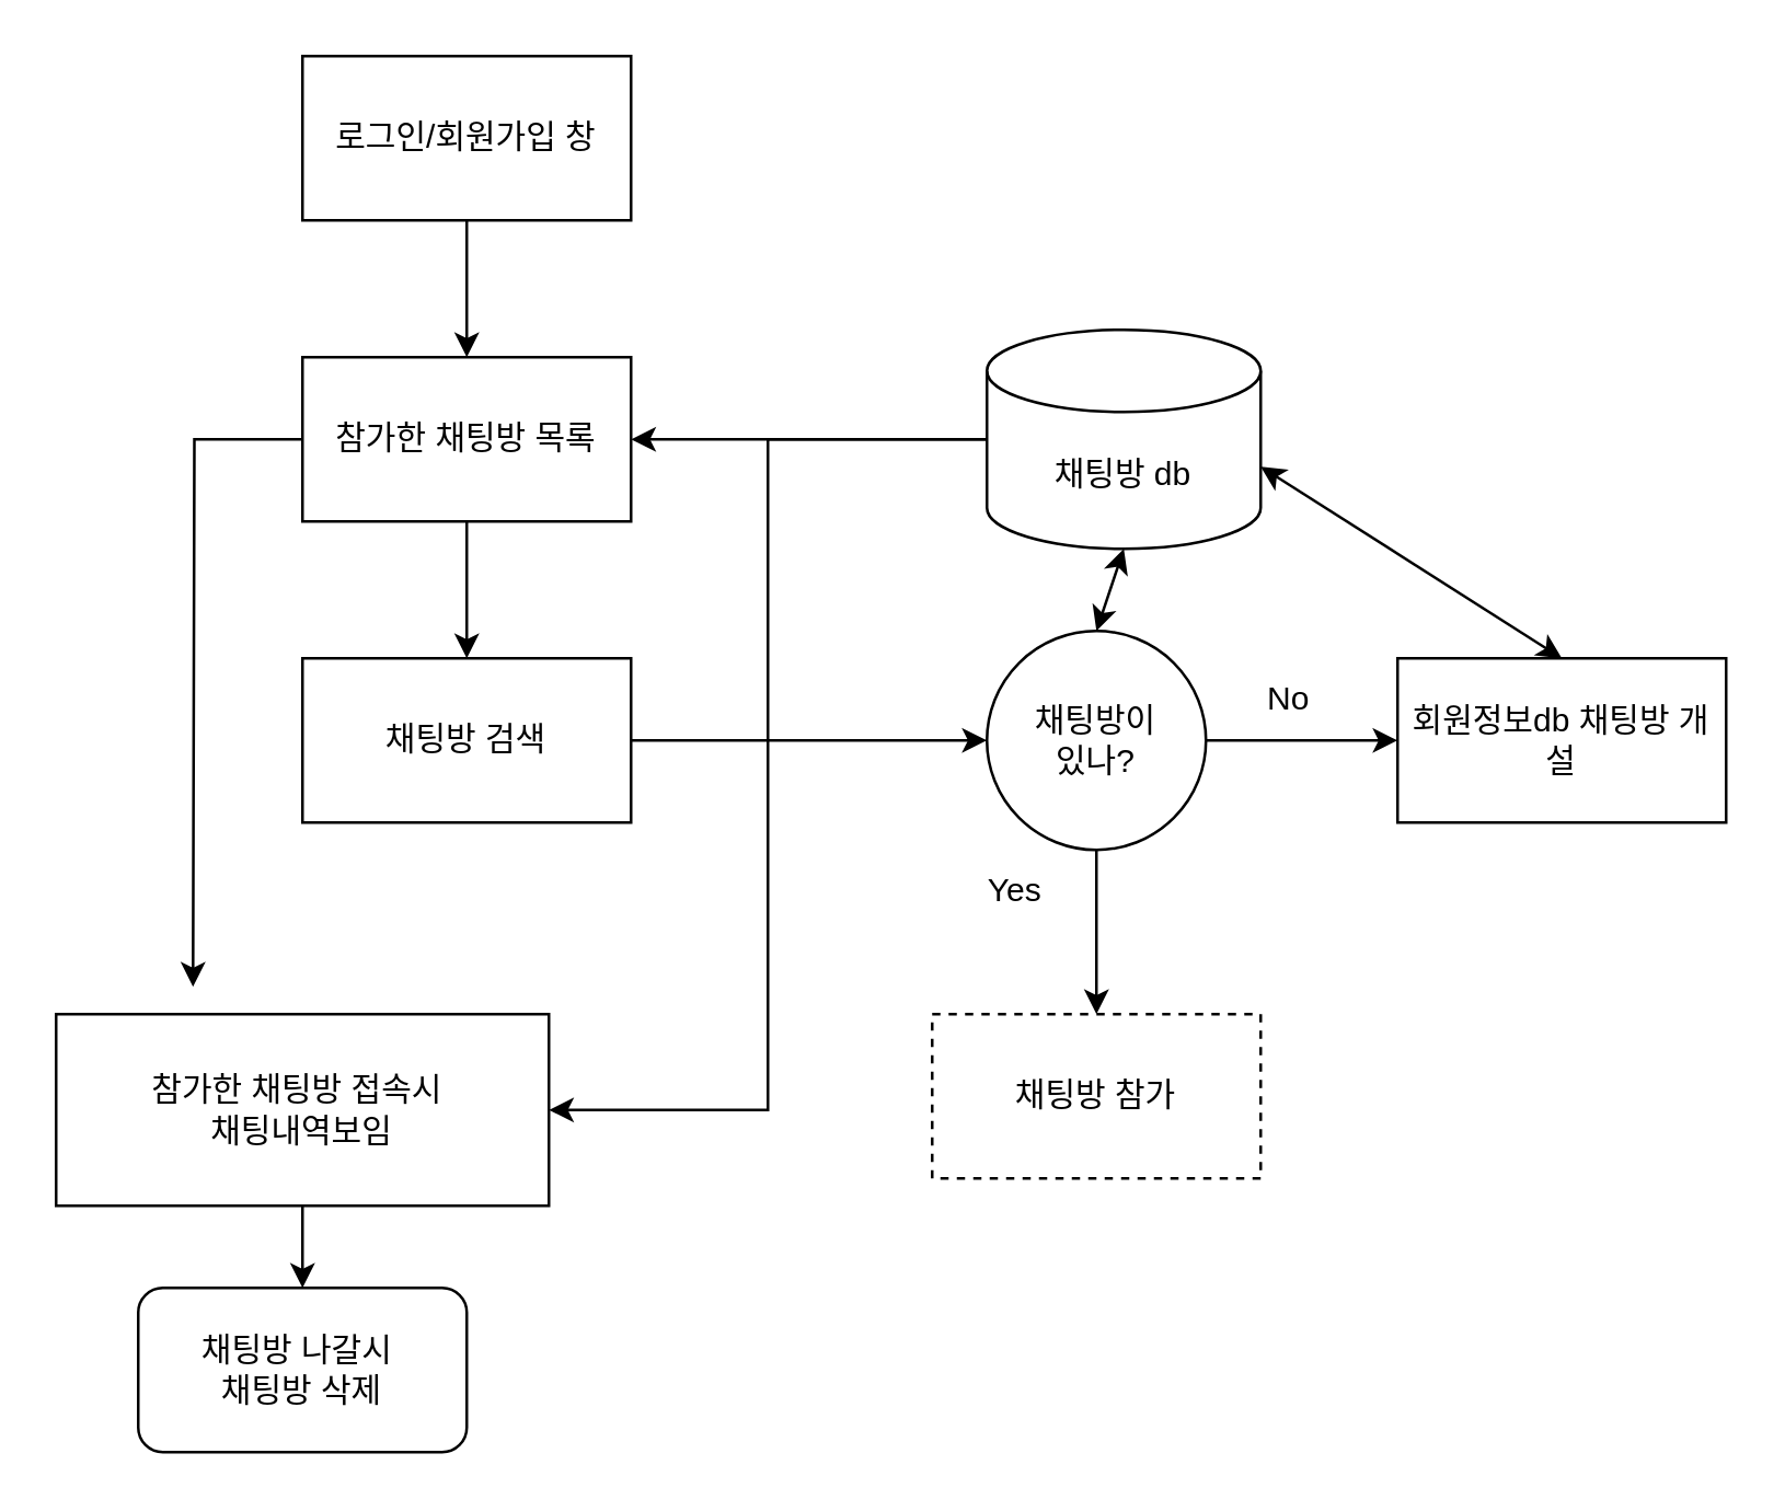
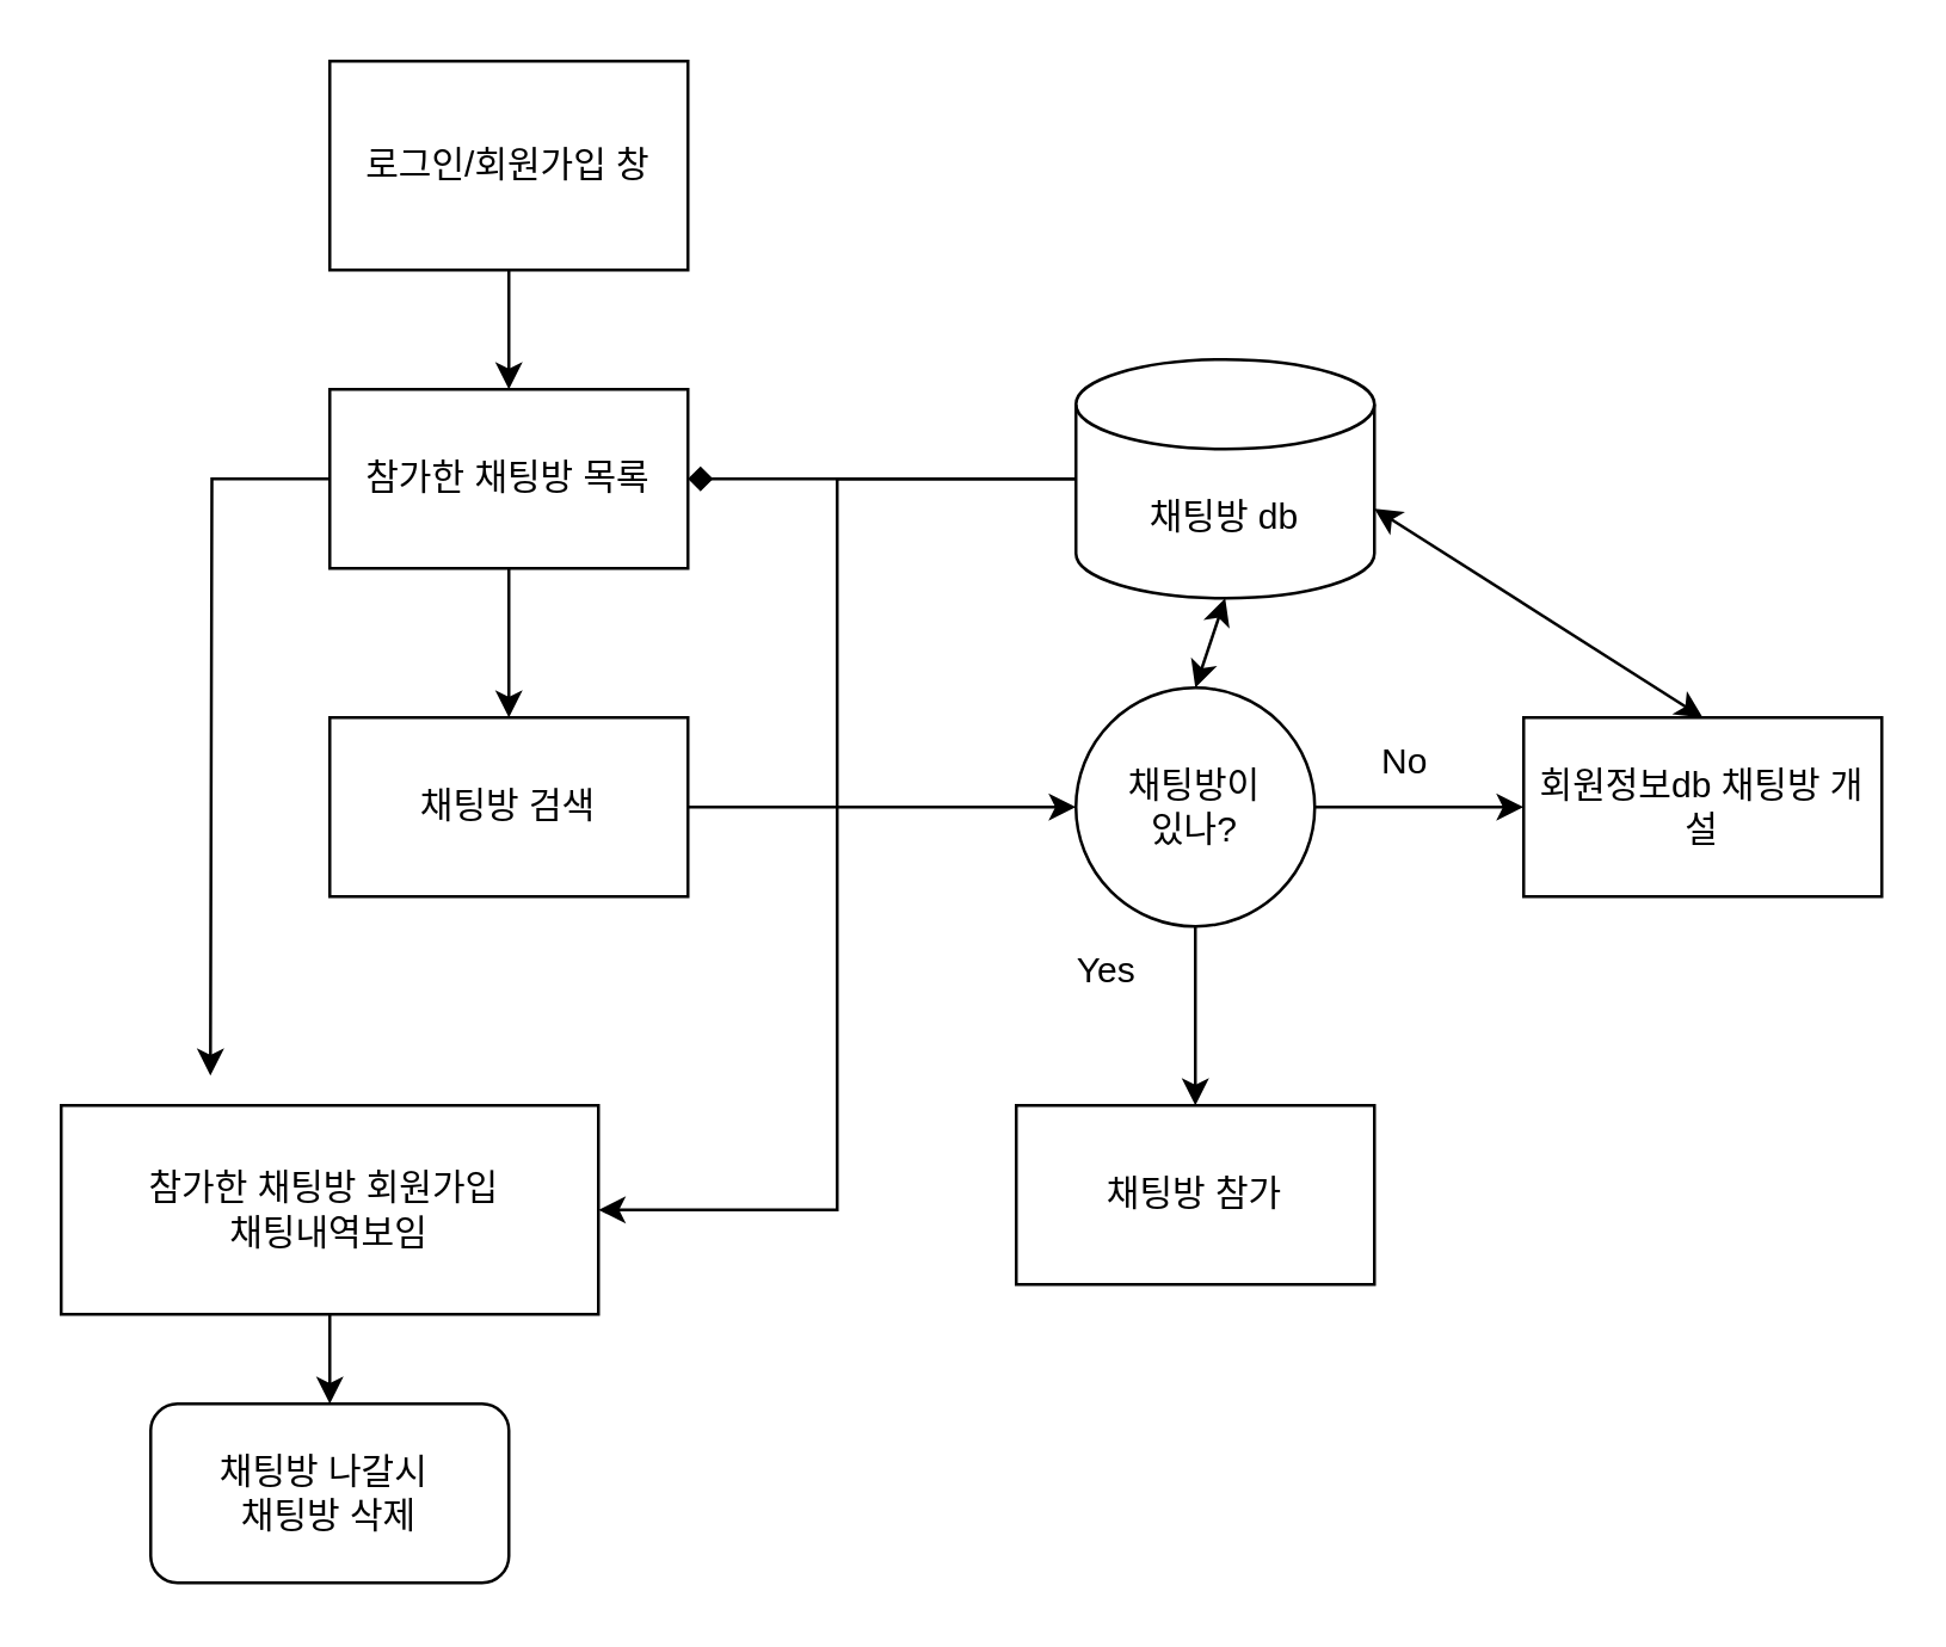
- <mxCell id="5" value="로그인/회원가입 창" style="rounded=0;whiteSpace=wrap;html=1;" parent="1" vertex="1"><mxGeometry x="110" y="20" width="120" height="60" as="geometry" /></mxCell>
+ <mxCell id="5" value="로그인/회원가입 창" style="rounded=0;whiteSpace=wrap;html=1;" parent="1" vertex="1"><mxGeometry x="110" y="20" width="120" height="70" as="geometry" /></mxCell>
- <mxCell id="9" style="edgeStyle=orthogonalEdgeStyle;rounded=0;orthogonalLoop=1;jettySize=auto;html=1;" edge="1" parent="1" source="10" target="3"><mxGeometry relative="1" as="geometry" /></mxCell>
+ <mxCell id="9" style="edgeStyle=orthogonalEdgeStyle;rounded=0;orthogonalLoop=1;jettySize=auto;html=1;endArrow=diamond;" edge="1" parent="1" source="10" target="3"><mxGeometry relative="1" as="geometry" /></mxCell>
- <mxCell id="18" value="채팅방 참가" style="rounded=0;whiteSpace=wrap;html=1;dashed=1;" vertex="1" parent="1"><mxGeometry x="340" y="370" width="120" height="60" as="geometry" /></mxCell>
+ <mxCell id="18" value="채팅방 참가" style="rounded=0;whiteSpace=wrap;html=1;" vertex="1" parent="1"><mxGeometry x="340" y="370" width="120" height="60" as="geometry" /></mxCell>
- <mxCell id="7" value="참가한 채팅방 접속시&amp;nbsp;&lt;div&gt;채팅내역보임&lt;/div&gt;" style="rounded=0;whiteSpace=wrap;html=1;" parent="1" vertex="1"><mxGeometry x="20" y="370" width="180" height="70" as="geometry" /></mxCell>
+ <mxCell id="7" value="참가한 채팅방 회원가입&amp;nbsp;&lt;div&gt;채팅내역보임&lt;/div&gt;" style="rounded=0;whiteSpace=wrap;html=1;" parent="1" vertex="1"><mxGeometry x="20" y="370" width="180" height="70" as="geometry" /></mxCell>
